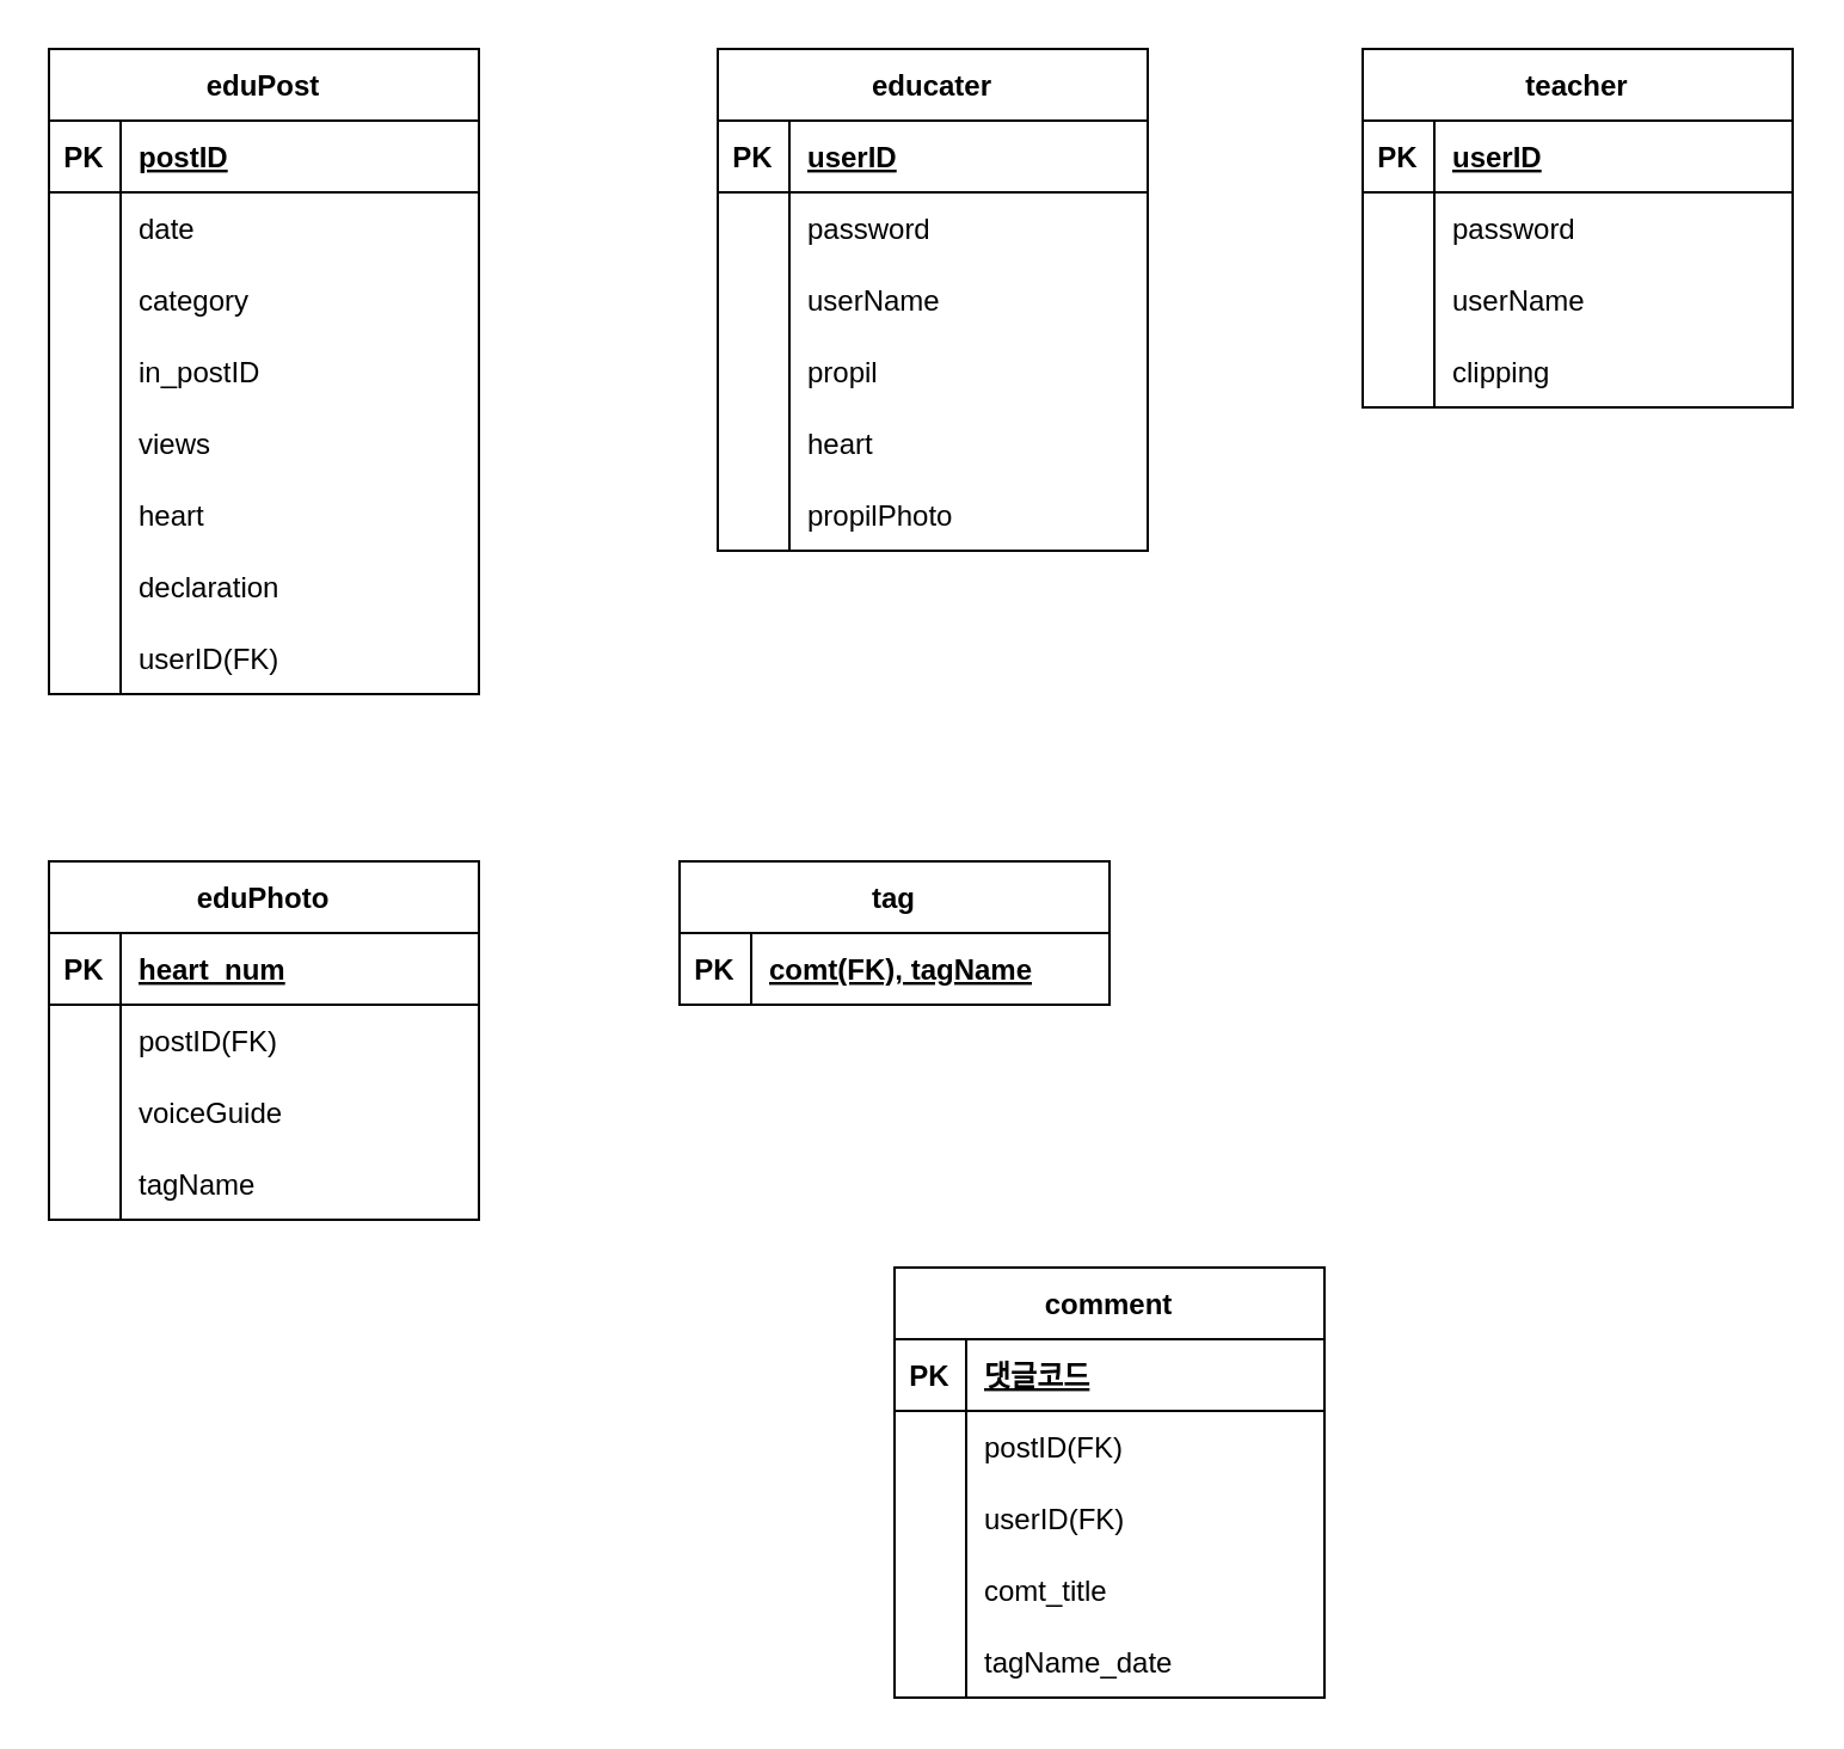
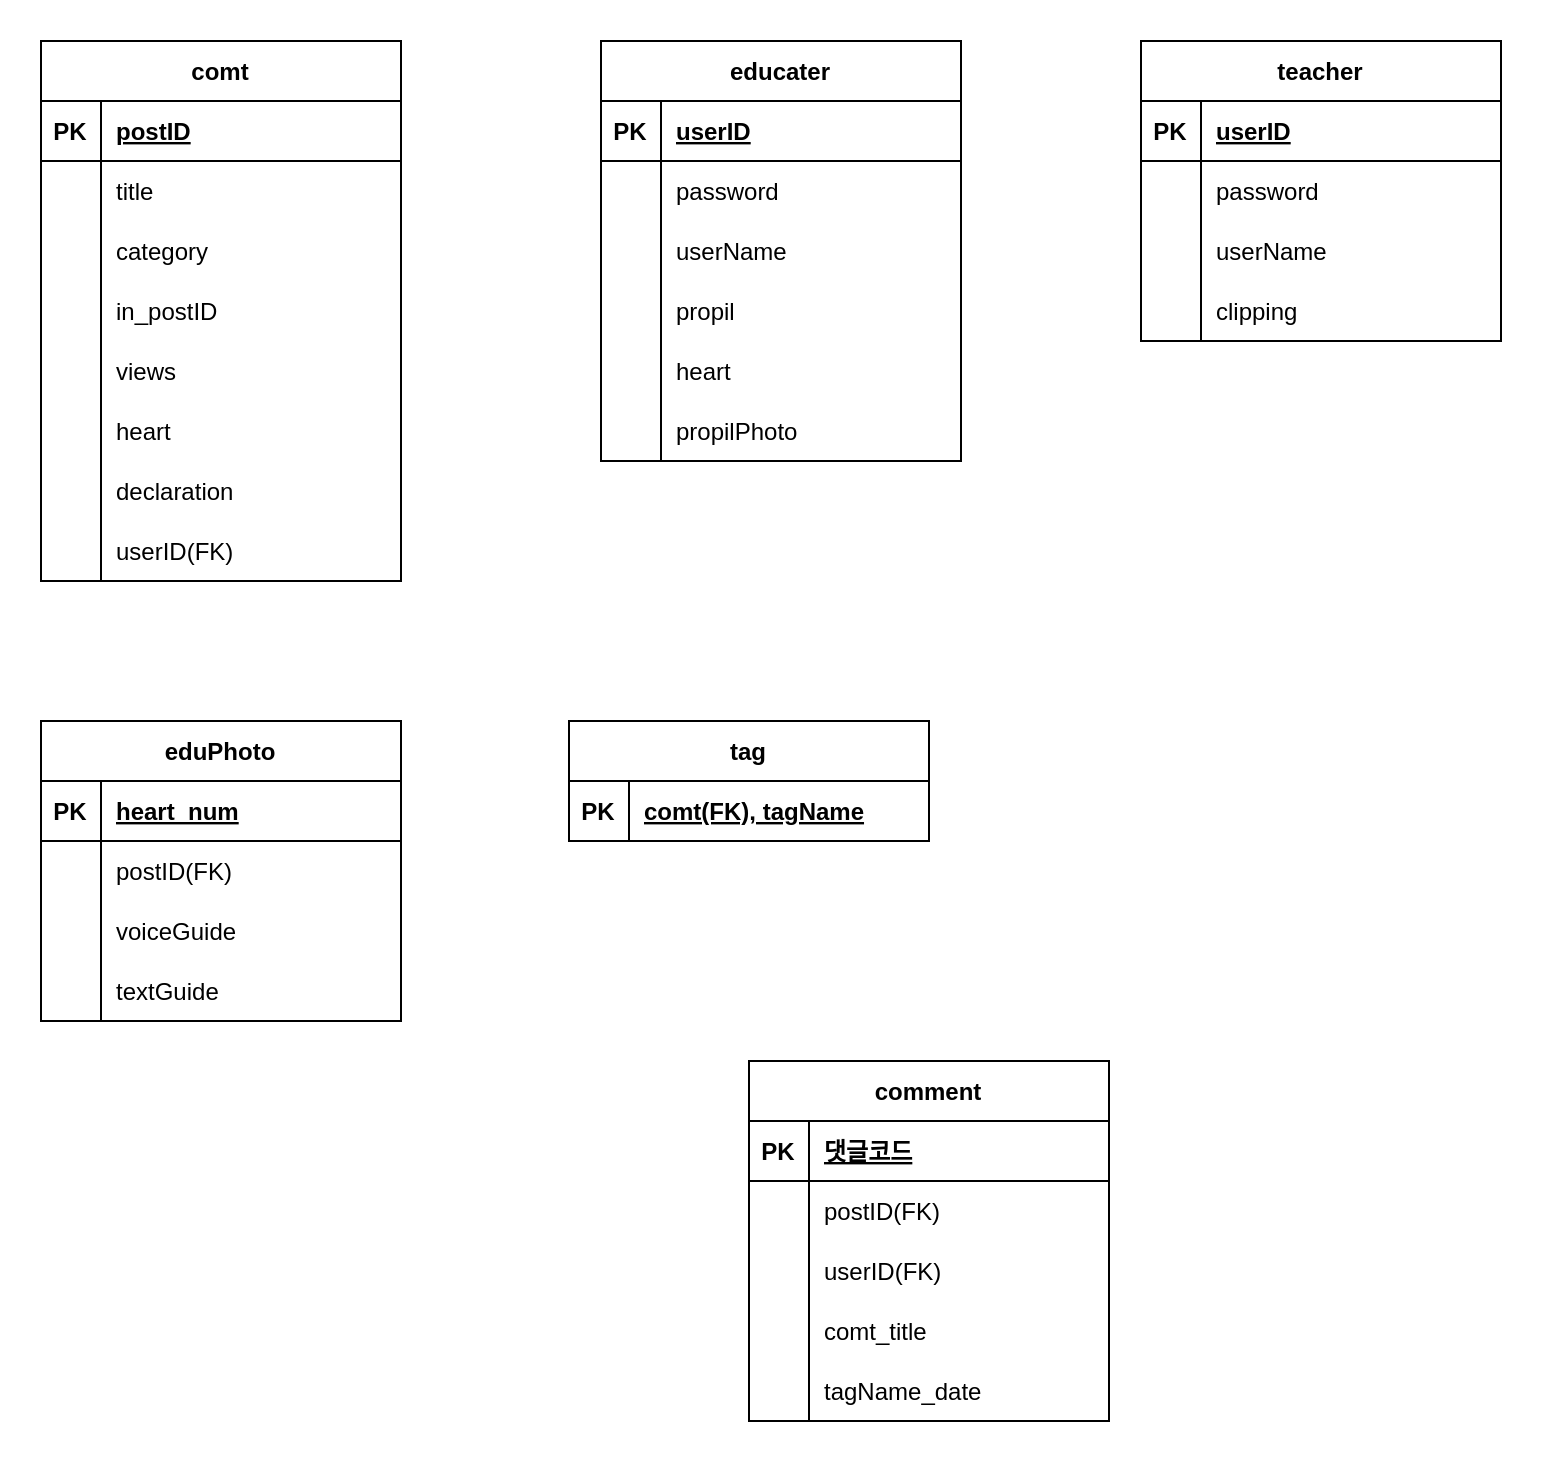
- <mxCell id="2" value="eduPost" style="shape=table;startSize=30;container=1;collapsible=1;childLayout=tableLayout;fixedRows=1;rowLines=0;fontStyle=1;align=center;resizeLast=1;" parent="1" vertex="1"><mxGeometry x="20" y="20" width="180" height="270" as="geometry"><mxRectangle x="230" y="180" width="70" height="30" as="alternateBounds" /></mxGeometry></mxCell>
+ <mxCell id="2" value="comt" style="shape=table;startSize=30;container=1;collapsible=1;childLayout=tableLayout;fixedRows=1;rowLines=0;fontStyle=1;align=center;resizeLast=1;" parent="1" vertex="1"><mxGeometry x="20" y="20" width="180" height="270" as="geometry"><mxRectangle x="230" y="180" width="70" height="30" as="alternateBounds" /></mxGeometry></mxCell>
- <mxCell id="8" value="date" style="shape=partialRectangle;connectable=0;fillColor=none;top=0;left=0;bottom=0;right=0;align=left;spacingLeft=6;overflow=hidden;" parent="6" vertex="1"><mxGeometry x="30" width="150" height="30" as="geometry"><mxRectangle width="150" height="30" as="alternateBounds" /></mxGeometry></mxCell>
+ <mxCell id="8" value="title" style="shape=partialRectangle;connectable=0;fillColor=none;top=0;left=0;bottom=0;right=0;align=left;spacingLeft=6;overflow=hidden;" parent="6" vertex="1"><mxGeometry x="30" width="150" height="30" as="geometry"><mxRectangle width="150" height="30" as="alternateBounds" /></mxGeometry></mxCell>
- <mxCell id="39" value="tagName" style="shape=partialRectangle;connectable=0;fillColor=none;top=0;left=0;bottom=0;right=0;align=left;spacingLeft=6;overflow=hidden;" parent="37" vertex="1"><mxGeometry x="30" width="150" height="30" as="geometry"><mxRectangle width="150" height="30" as="alternateBounds" /></mxGeometry></mxCell>
+ <mxCell id="39" value="textGuide" style="shape=partialRectangle;connectable=0;fillColor=none;top=0;left=0;bottom=0;right=0;align=left;spacingLeft=6;overflow=hidden;" parent="37" vertex="1"><mxGeometry x="30" width="150" height="30" as="geometry"><mxRectangle width="150" height="30" as="alternateBounds" /></mxGeometry></mxCell>
